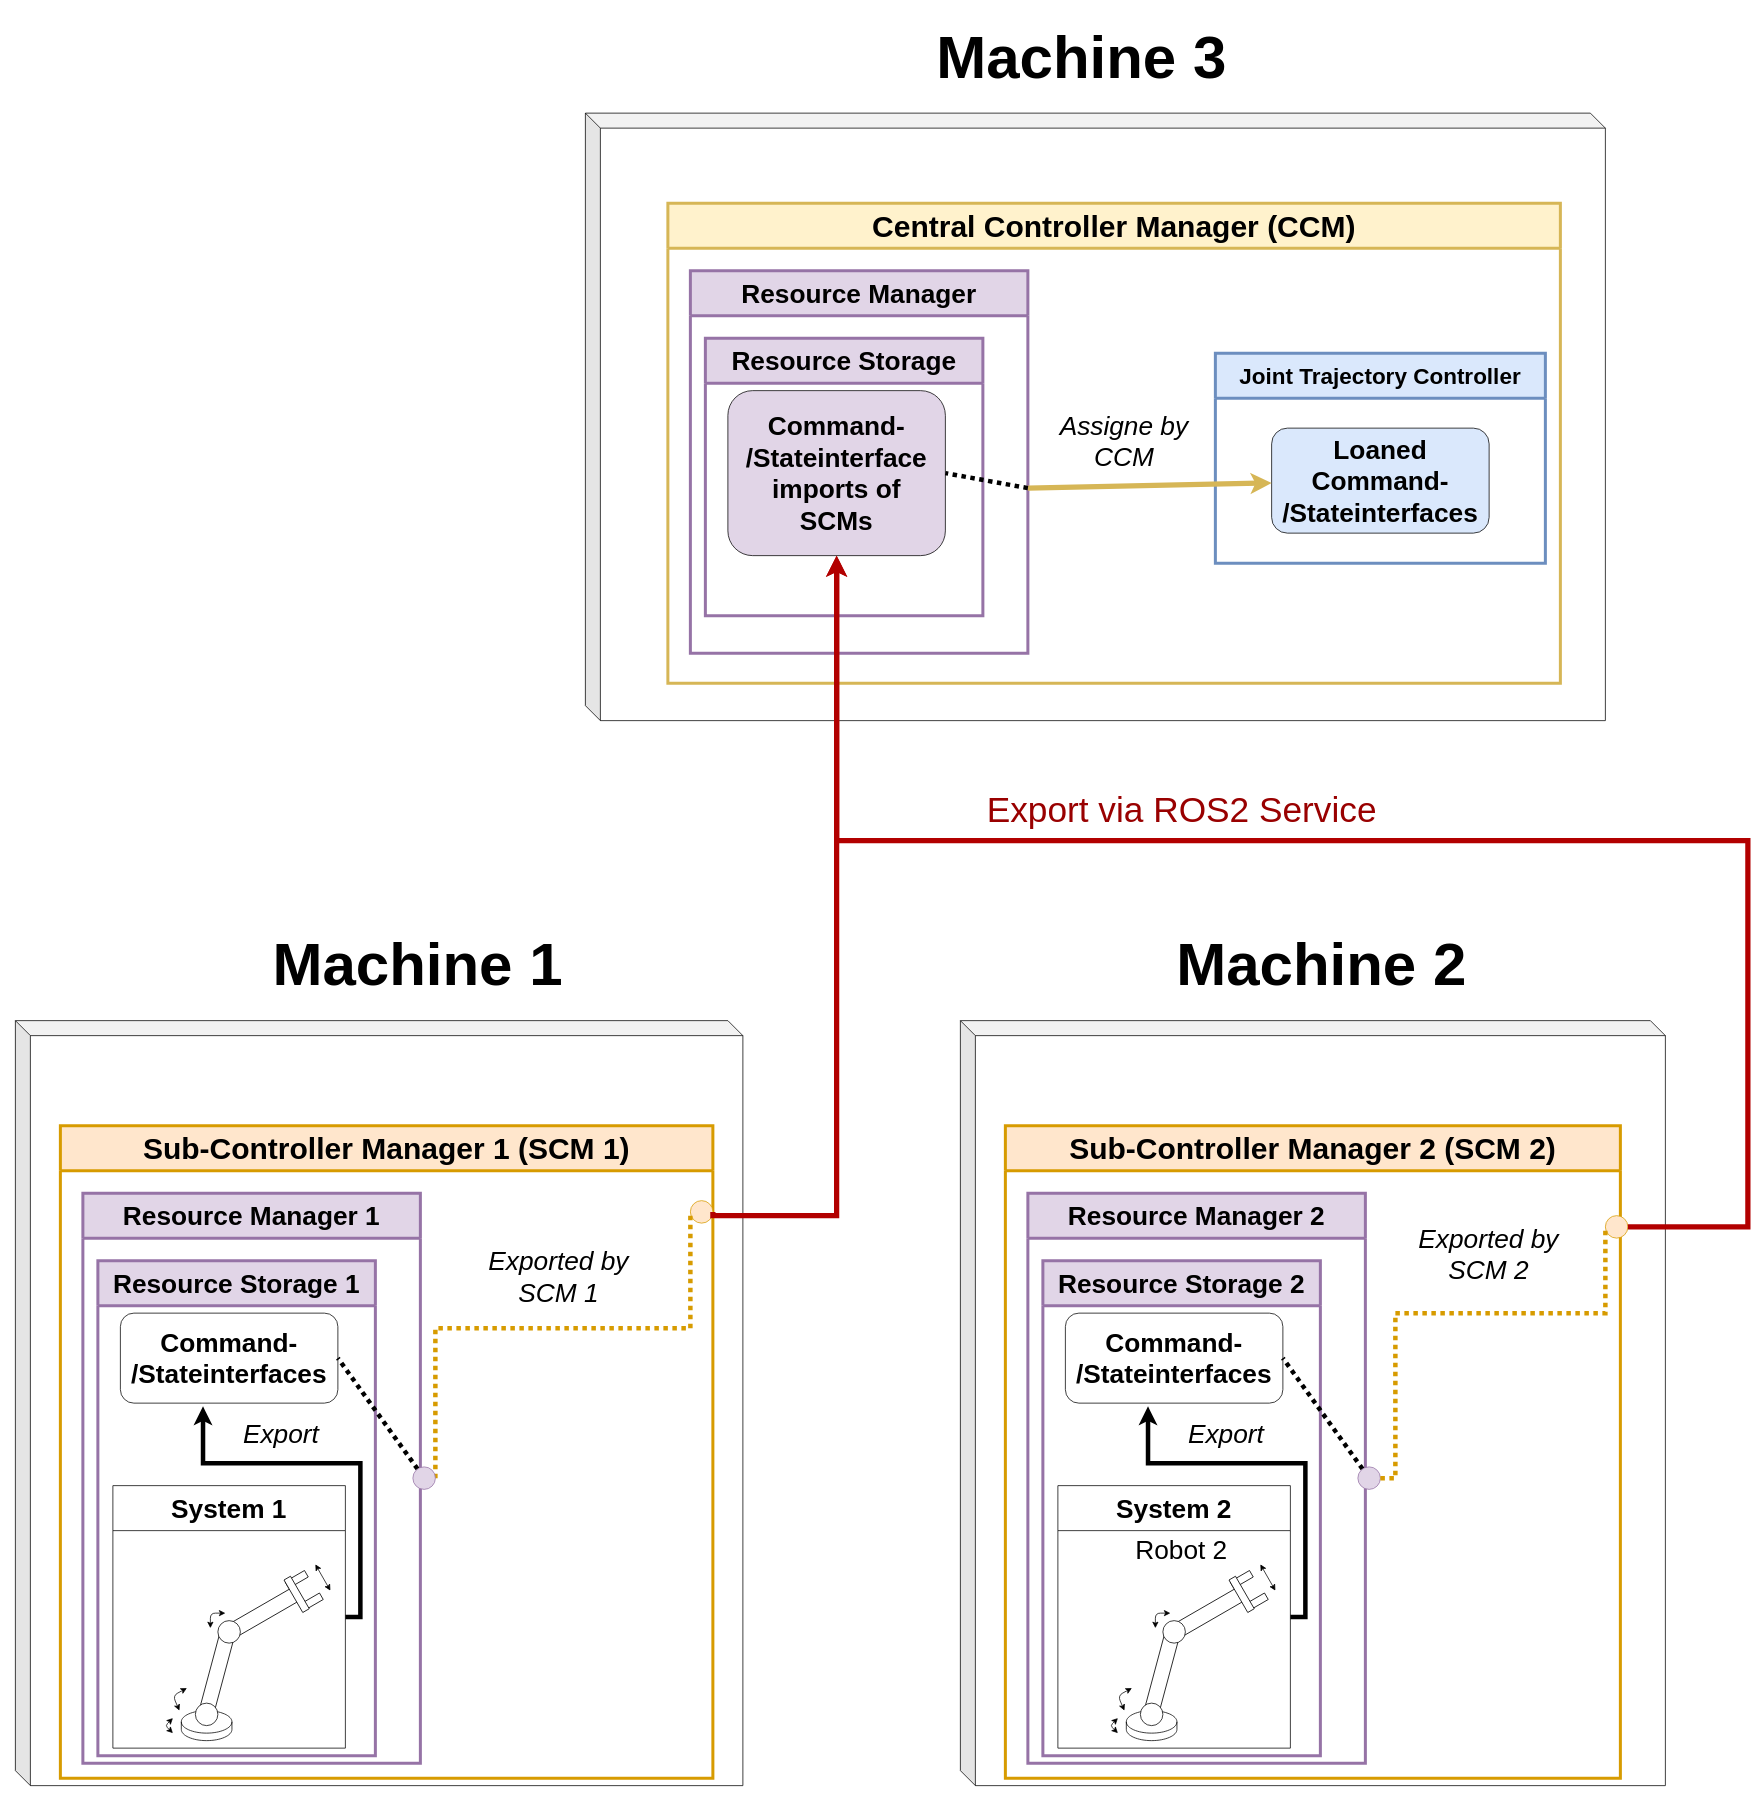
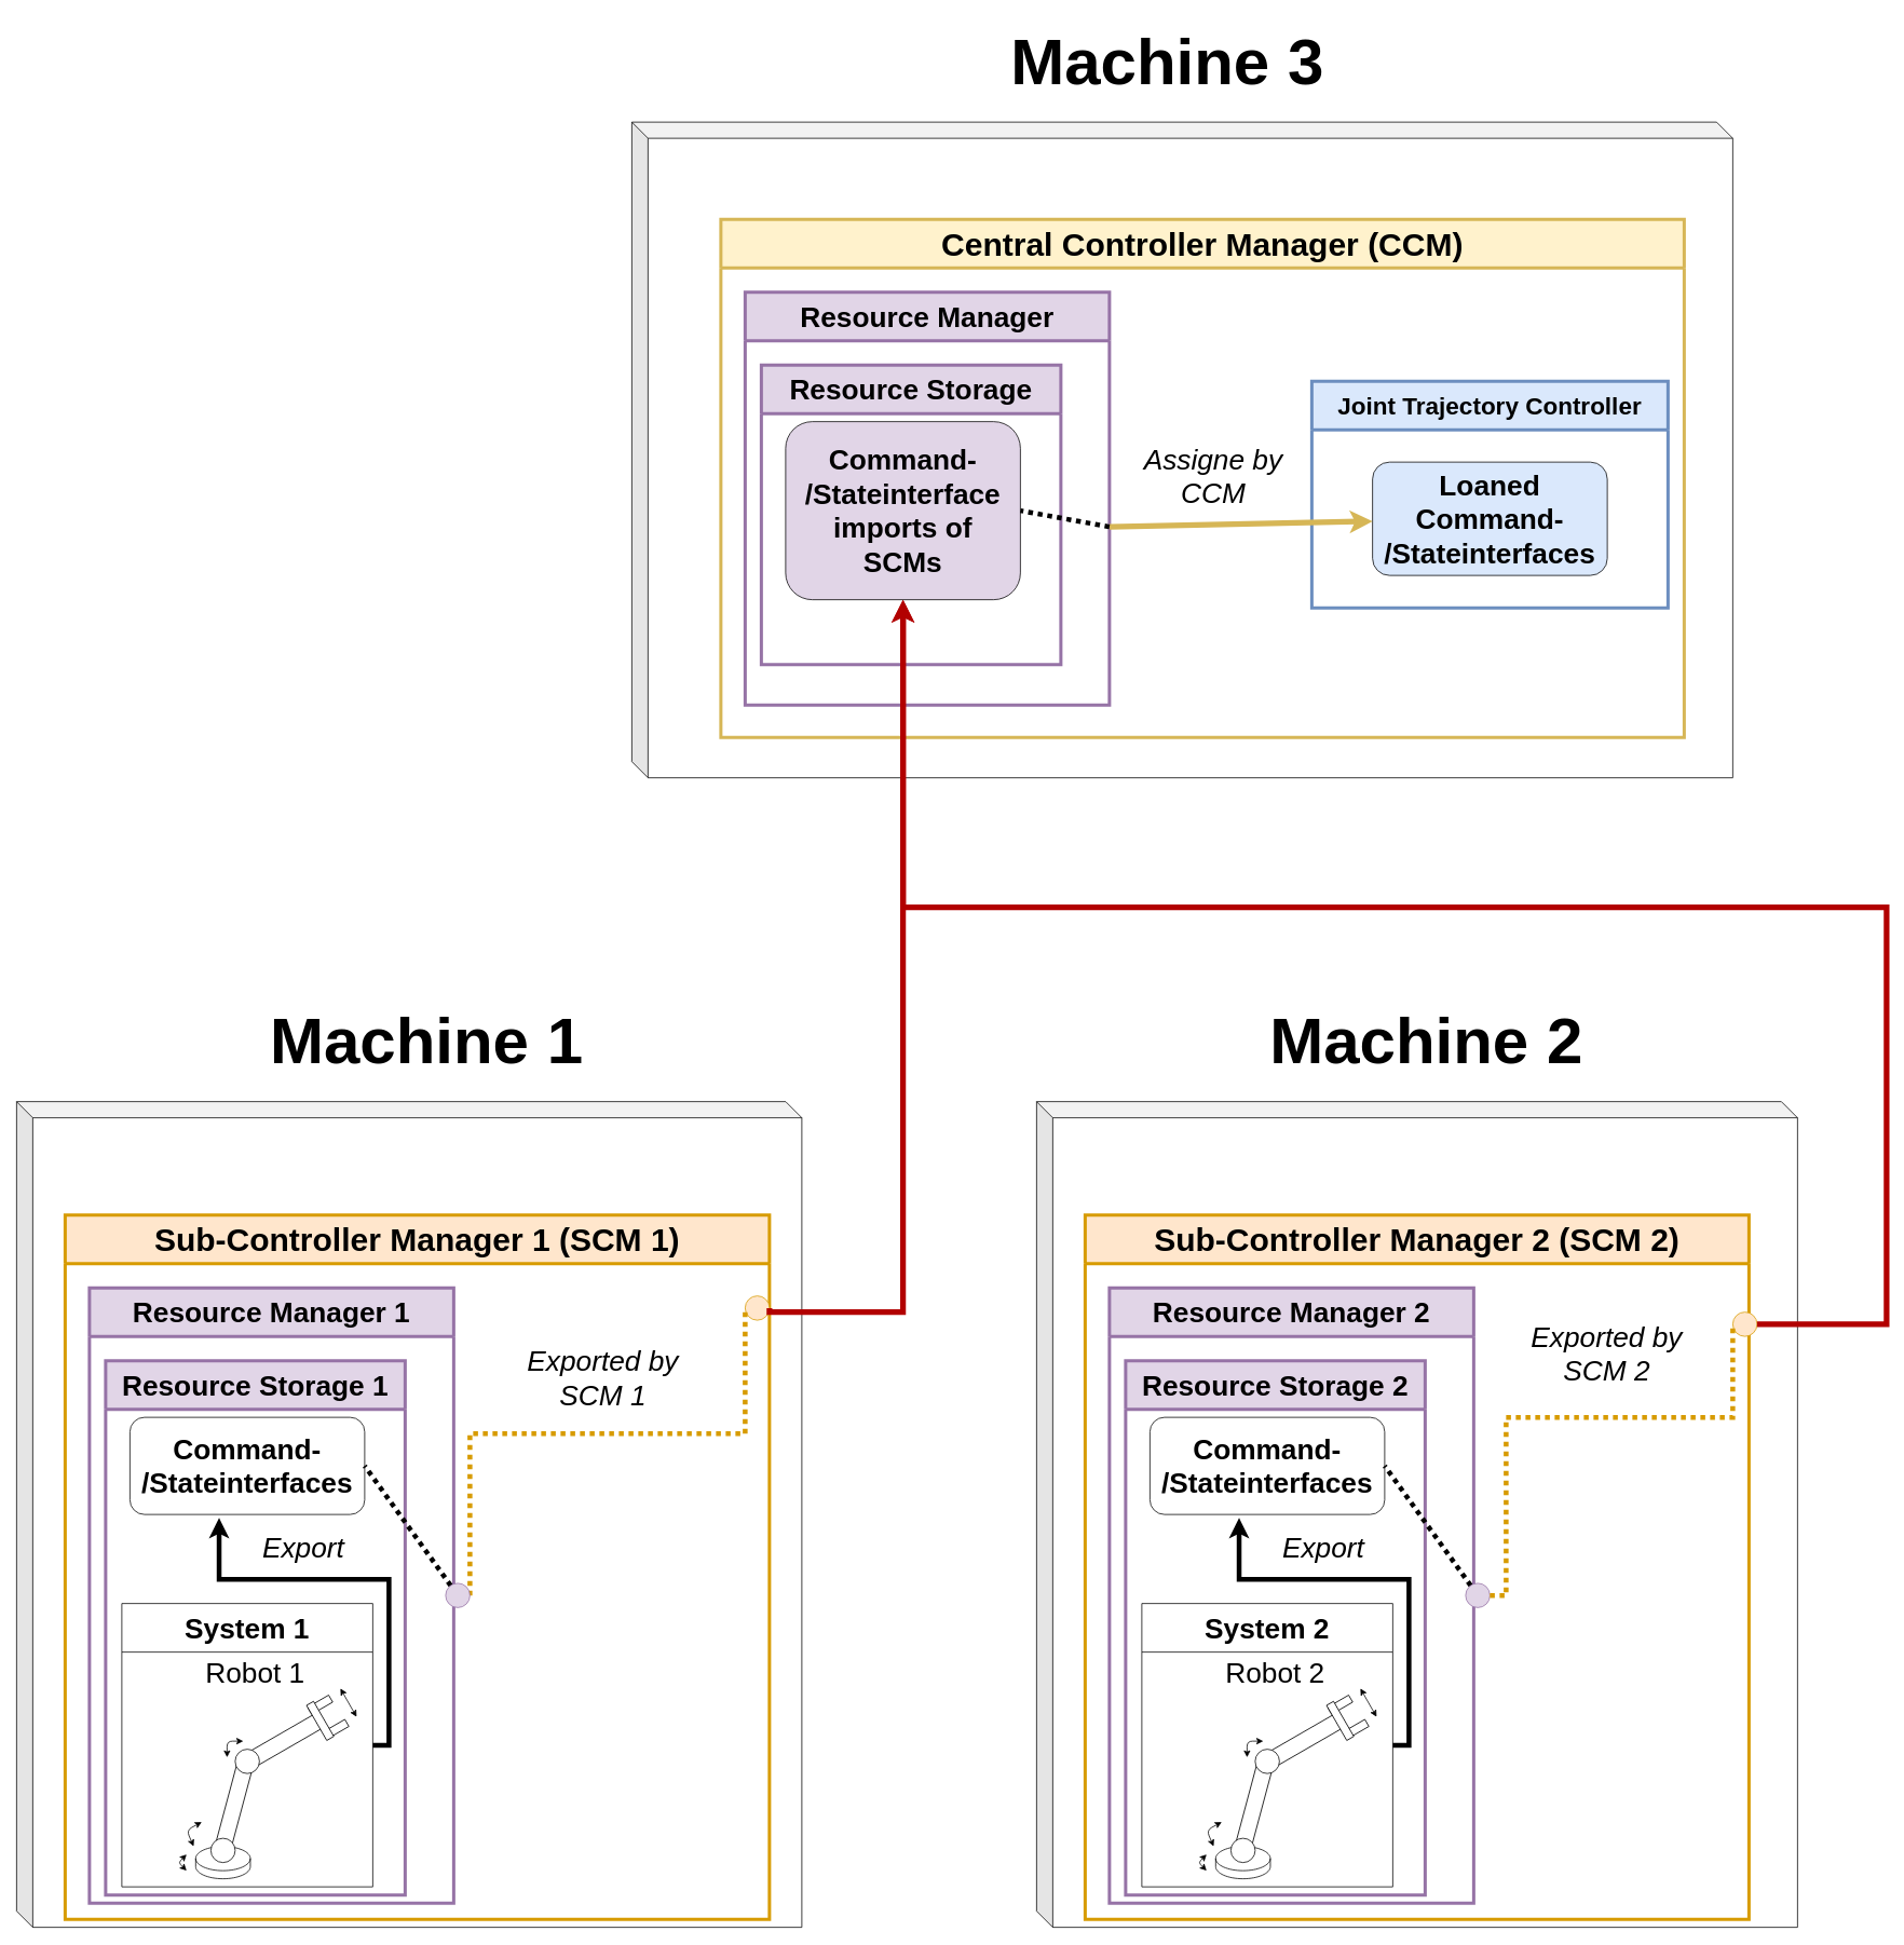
- <mxCell id="71" value="&lt;font style=&quot;font-size: 47px;&quot; color=&quot;#990000&quot;&gt;Export via ROS2 Service&lt;br&gt;&lt;/font&gt;" style="text;html=1;align=center;verticalAlign=middle;resizable=0;points=[];autosize=1;strokeColor=none;fillColor=none;" parent="1" vertex="1"><mxGeometry x="1305" y="1045" width="540" height="70" as="geometry" /></mxCell>
- <mxCell id="38" value="&lt;b&gt;&lt;font style=&quot;font-size: 80px;&quot;&gt;&amp;nbsp;Machine 1&lt;br&gt;&lt;/font&gt;&lt;/b&gt;" style="text;html=1;align=center;verticalAlign=middle;resizable=0;points=[];autosize=1;strokeColor=none;fillColor=none;" parent="1" vertex="1"><mxGeometry x="330" y="1230" width="430" height="110" as="geometry" /></mxCell>
+ <mxCell id="38" value="&lt;b&gt;&lt;font style=&quot;font-size: 80px;&quot;&gt;&amp;nbsp;Machine 1&lt;br&gt;&lt;/font&gt;&lt;/b&gt;" style="text;html=1;align=center;verticalAlign=middle;resizable=0;points=[];autosize=1;strokeColor=none;fillColor=none;" parent="1" vertex="1"><mxGeometry x="300" y="1230" width="430" height="110" as="geometry" /></mxCell>
+ <mxCell id="22" value="&lt;span style=&quot;font-size: 35px;&quot;&gt;Robot 1&lt;br&gt;&lt;/span&gt;" style="text;html=1;strokeColor=none;fillColor=none;align=center;verticalAlign=middle;whiteSpace=wrap;rounded=0;" parent="21" vertex="1"><mxGeometry x="70" y="70" width="190" height="30" as="geometry" /></mxCell>
